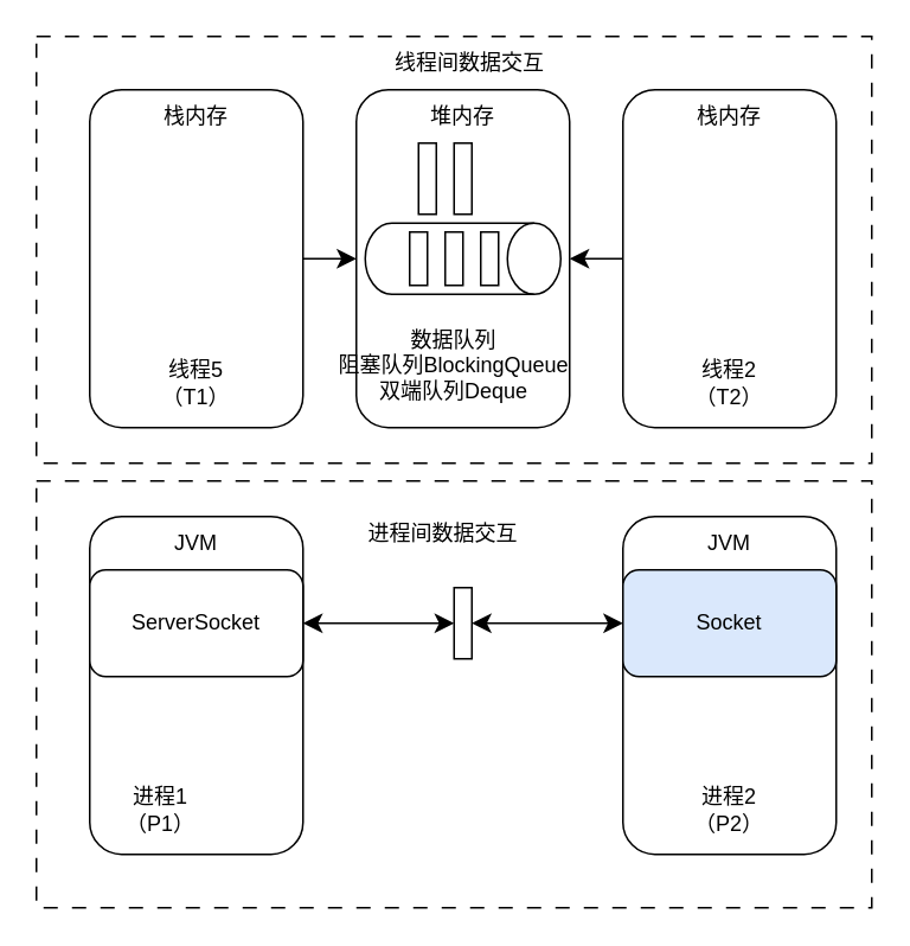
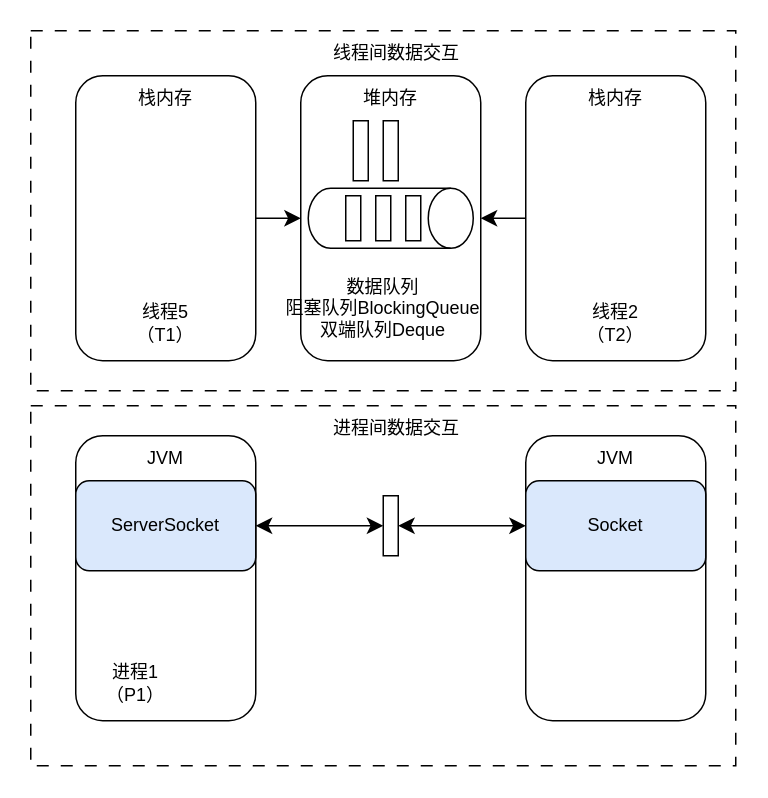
- <mxCell id="33" value="进程间数据交互" style="text;html=1;align=center;verticalAlign=middle;whiteSpace=wrap;rounded=0;" parent="1" vertex="1"><mxGeometry x="183" y="285" width="132" height="30" as="geometry" /></mxCell>
+ <mxCell id="33" value="进程间数据交互" style="text;html=1;align=center;verticalAlign=middle;whiteSpace=wrap;rounded=0;" parent="1" vertex="1"><mxGeometry x="198" y="270" width="132" height="30" as="geometry" /></mxCell>
- <mxCell id="28" value="ServerSocket" style="rounded=1;whiteSpace=wrap;html=1;" parent="1" vertex="1"><mxGeometry x="50" y="320" width="120" height="60" as="geometry" /></mxCell>
+ <mxCell id="28" value="ServerSocket" style="rounded=1;whiteSpace=wrap;html=1;fillColor=#dae8fc;" parent="1" vertex="1"><mxGeometry x="50" y="320" width="120" height="60" as="geometry" /></mxCell>
- <mxCell id="27" value="进程2（P2）" style="text;html=1;align=center;verticalAlign=middle;whiteSpace=wrap;rounded=0;" parent="1" vertex="1"><mxGeometry x="380" y="440" width="60" height="30" as="geometry" /></mxCell>
